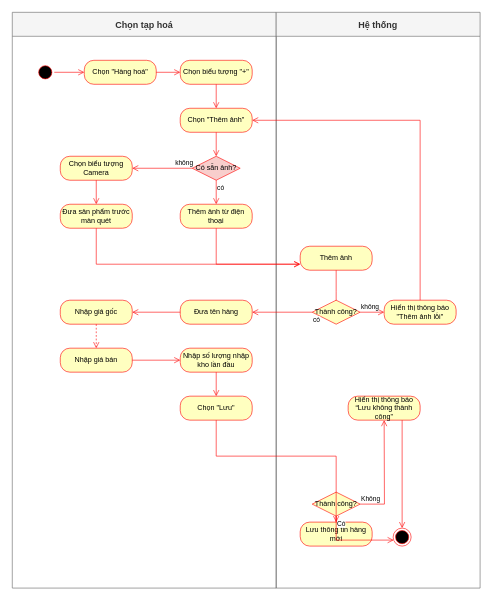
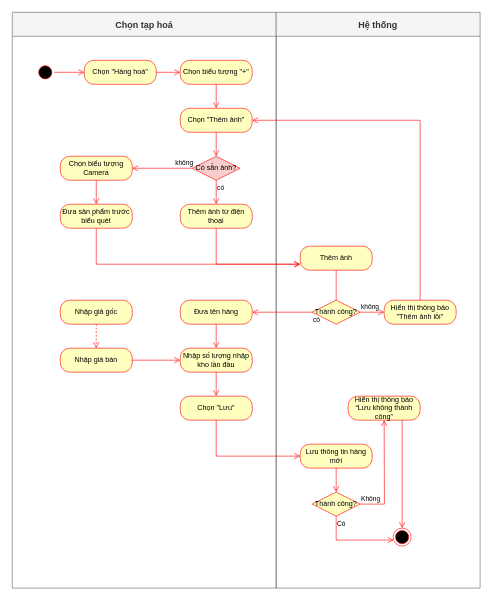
- <mxCell id="17" value="Đưa sản phẩm trước màn quét" style="rounded=1;whiteSpace=wrap;html=1;arcSize=40;fontColor=#000000;fillColor=#ffffc0;strokeColor=#ff0000;" vertex="1" parent="2"><mxGeometry x="80" y="320" width="120" height="40" as="geometry" /></mxCell>
+ <mxCell id="17" value="Đưa sản phẩm trước biểu quét" style="rounded=1;whiteSpace=wrap;html=1;arcSize=40;fontColor=#000000;fillColor=#ffffc0;strokeColor=#ff0000;" vertex="1" parent="2"><mxGeometry x="80" y="320" width="120" height="40" as="geometry" /></mxCell>
- <mxCell id="19" value="" style="edgeStyle=orthogonalEdgeStyle;html=1;verticalAlign=bottom;endArrow=open;endSize=8;strokeColor=#ff0000;rounded=0;" edge="1" parent="2" source="18" target="20"><mxGeometry relative="1" as="geometry"><mxPoint x="340" y="580" as="targetPoint" /></mxGeometry></mxCell>
+ <mxCell id="19" value="" style="edgeStyle=orthogonalEdgeStyle;html=1;verticalAlign=bottom;endArrow=open;endSize=8;strokeColor=#ff0000;rounded=0;" edge="1" parent="2" source="18" target="24"><mxGeometry relative="1" as="geometry"><mxPoint x="340" y="580" as="targetPoint" /></mxGeometry></mxCell>
- <mxCell id="33" value="&lt;span style=&quot;font-size: 12px;&quot; id=&quot;docs-internal-guid-639970af-7fff-cf01-b28d-d9577cb54e80&quot;&gt;&lt;span style=&quot;font-size: 12px; font-family: Arial, sans-serif; background-color: transparent; font-variant-numeric: normal; font-variant-east-asian: normal; font-variant-alternates: normal; font-variant-position: normal; vertical-align: baseline; white-space-collapse: preserve;&quot;&gt;Lưu thông tin hàng mới&lt;/span&gt;&lt;/span&gt;" style="rounded=1;whiteSpace=wrap;html=1;arcSize=40;fontColor=#000000;fillColor=#ffffc0;strokeColor=#ff0000;fontSize=12;" vertex="1" parent="27"><mxGeometry x="40" y="850" width="120" height="40" as="geometry" /></mxCell>
+ <mxCell id="33" value="&lt;span style=&quot;font-size: 12px;&quot; id=&quot;docs-internal-guid-639970af-7fff-cf01-b28d-d9577cb54e80&quot;&gt;&lt;span style=&quot;font-size: 12px; font-family: Arial, sans-serif; background-color: transparent; font-variant-numeric: normal; font-variant-east-asian: normal; font-variant-alternates: normal; font-variant-position: normal; vertical-align: baseline; white-space-collapse: preserve;&quot;&gt;Lưu thông tin hàng mới&lt;/span&gt;&lt;/span&gt;" style="rounded=1;whiteSpace=wrap;html=1;arcSize=40;fontColor=#000000;fillColor=#ffffc0;strokeColor=#ff0000;fontSize=12;" vertex="1" parent="27"><mxGeometry x="40" y="720" width="120" height="40" as="geometry" /></mxCell>
